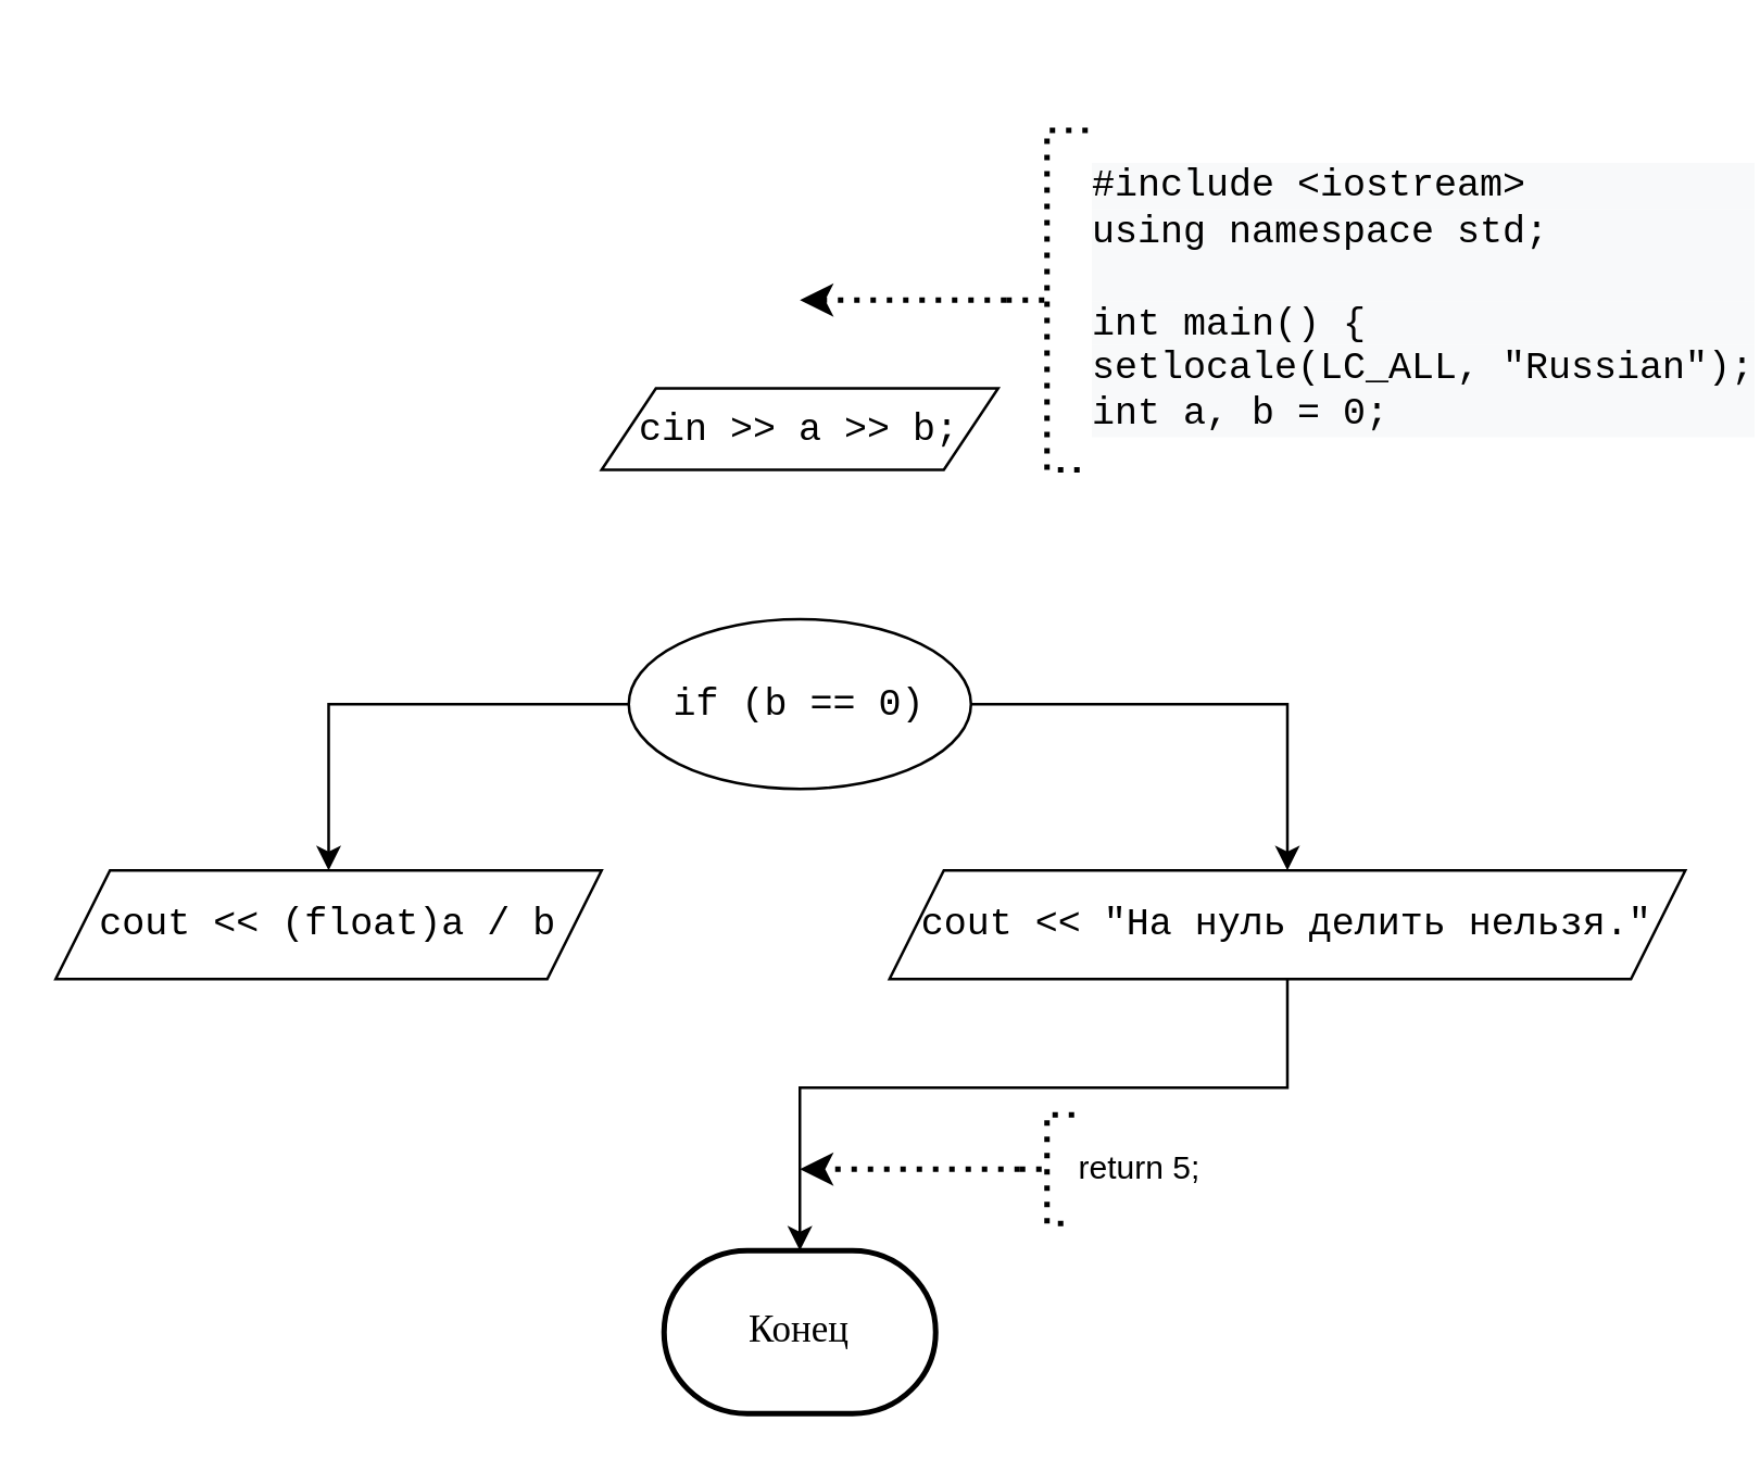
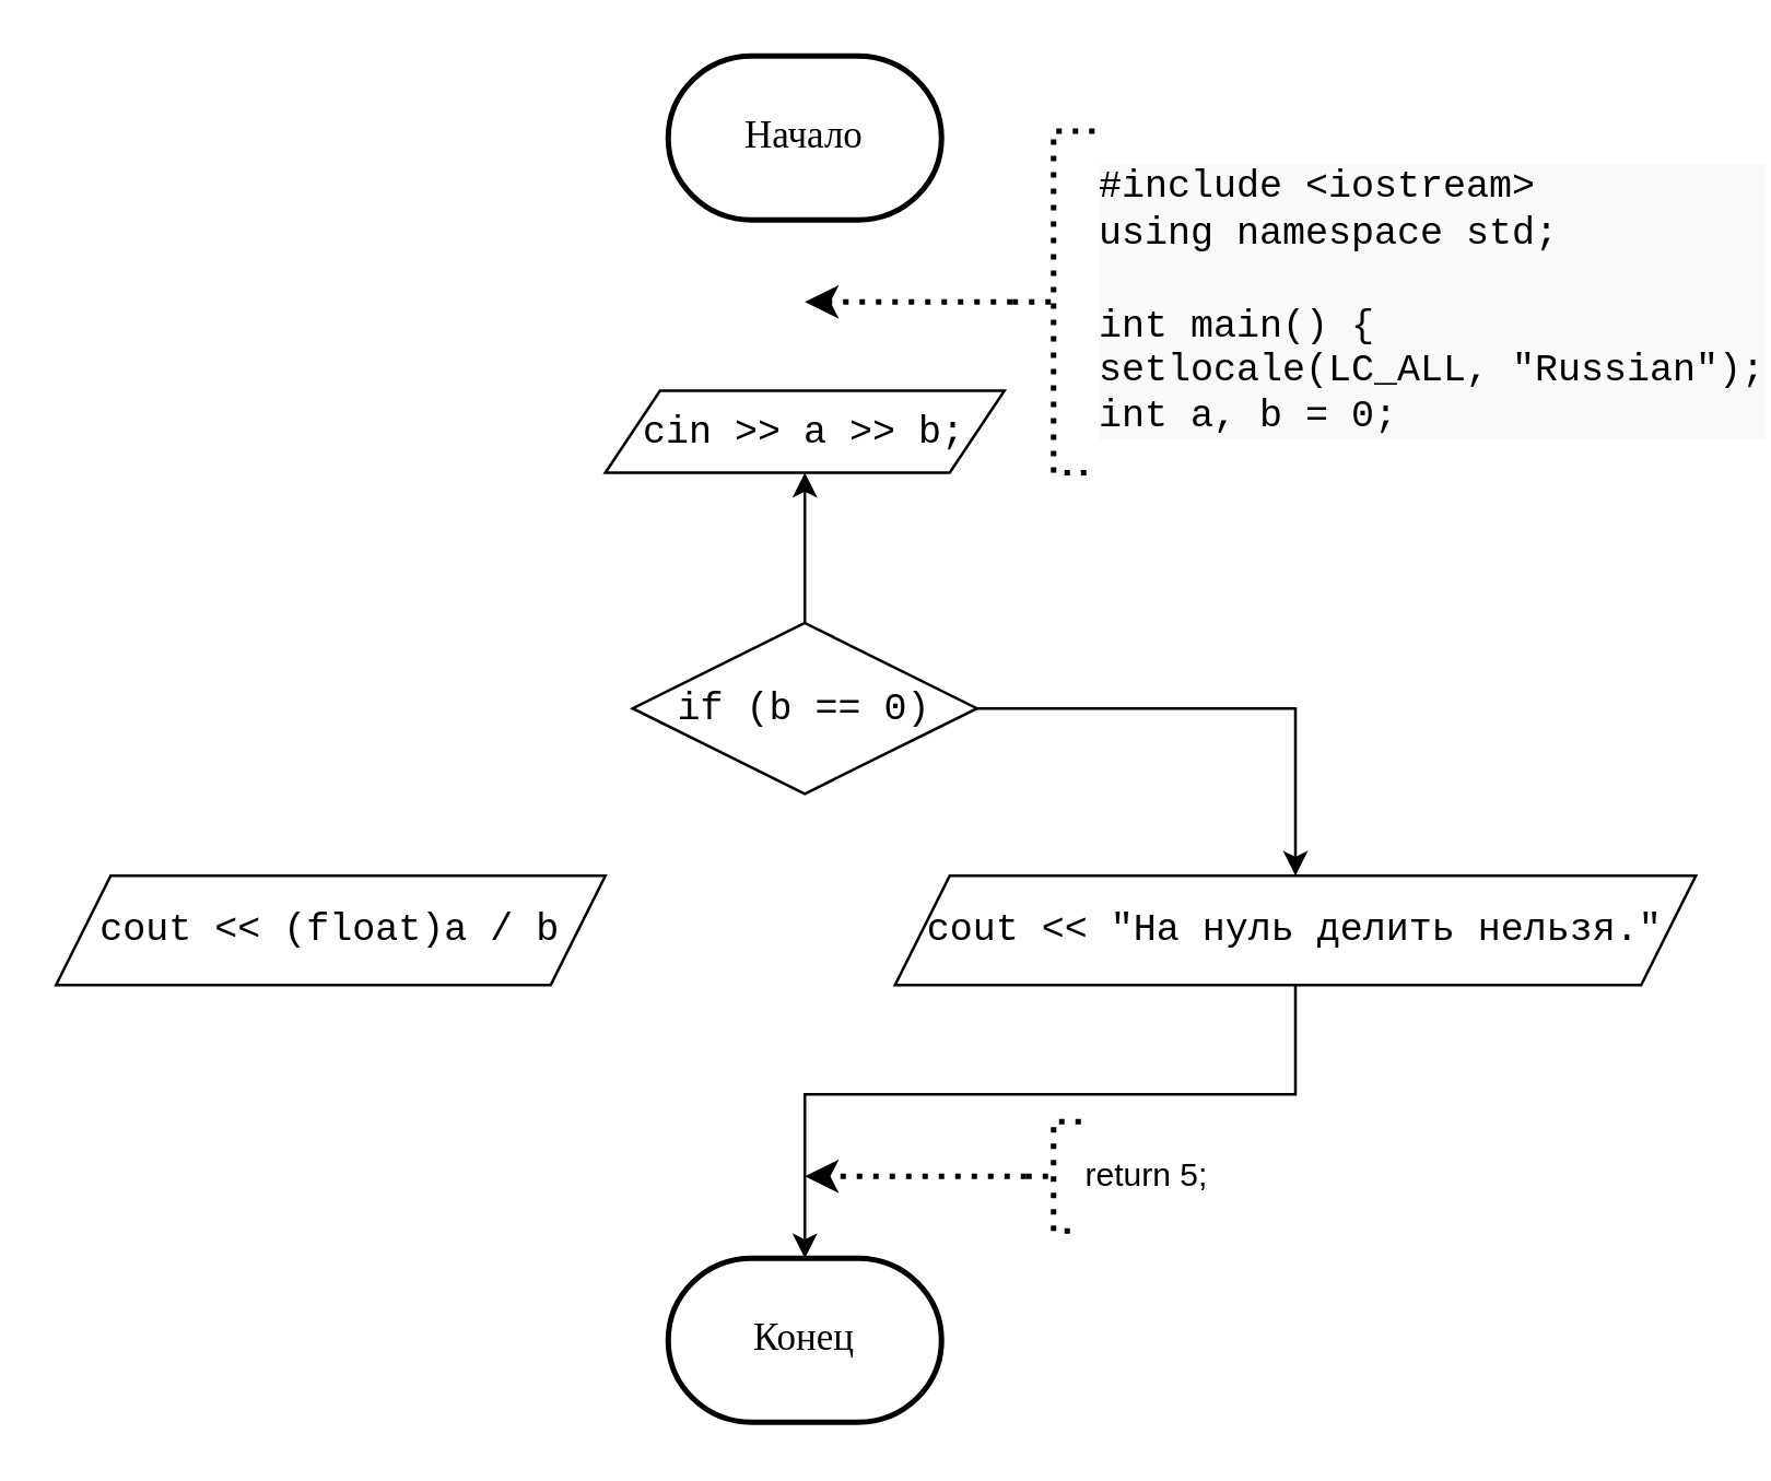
+ <mxCell id="2" value="Начало" style="strokeWidth=2;html=1;shape=mxgraph.flowchart.terminator;whiteSpace=wrap;fontSize=14;fontFamily=Times New Roman;" parent="1" vertex="1"><mxGeometry x="244" y="20" width="100" height="60" as="geometry" /></mxCell>
- <mxCell id="7" value="" style="edgeStyle=orthogonalEdgeStyle;rounded=0;orthogonalLoop=1;jettySize=auto;html=1;fontFamily=Courier New;fontSize=14;strokeWidth=1;" parent="1" source="9" target="12" edge="1"><mxGeometry relative="1" as="geometry" /></mxCell>
+ <mxCell id="7" value="" style="edgeStyle=orthogonalEdgeStyle;rounded=0;orthogonalLoop=1;jettySize=auto;html=1;fontFamily=Courier New;fontSize=14;strokeWidth=1;" parent="1" source="9" target="4" edge="1"><mxGeometry relative="1" as="geometry" /></mxCell>
- <mxCell id="9" value="if (b == 0)" style="ellipse;whiteSpace=wrap;html=1;fontFamily=Courier New;fontSize=14;" parent="1" vertex="1"><mxGeometry x="231" y="227.5" width="126" height="62.5" as="geometry" /></mxCell>
+ <mxCell id="9" value="if (b == 0)" style="rhombus;whiteSpace=wrap;html=1;fontFamily=Courier New;fontSize=14;" parent="1" vertex="1"><mxGeometry x="231" y="227.5" width="126" height="62.5" as="geometry" /></mxCell>
